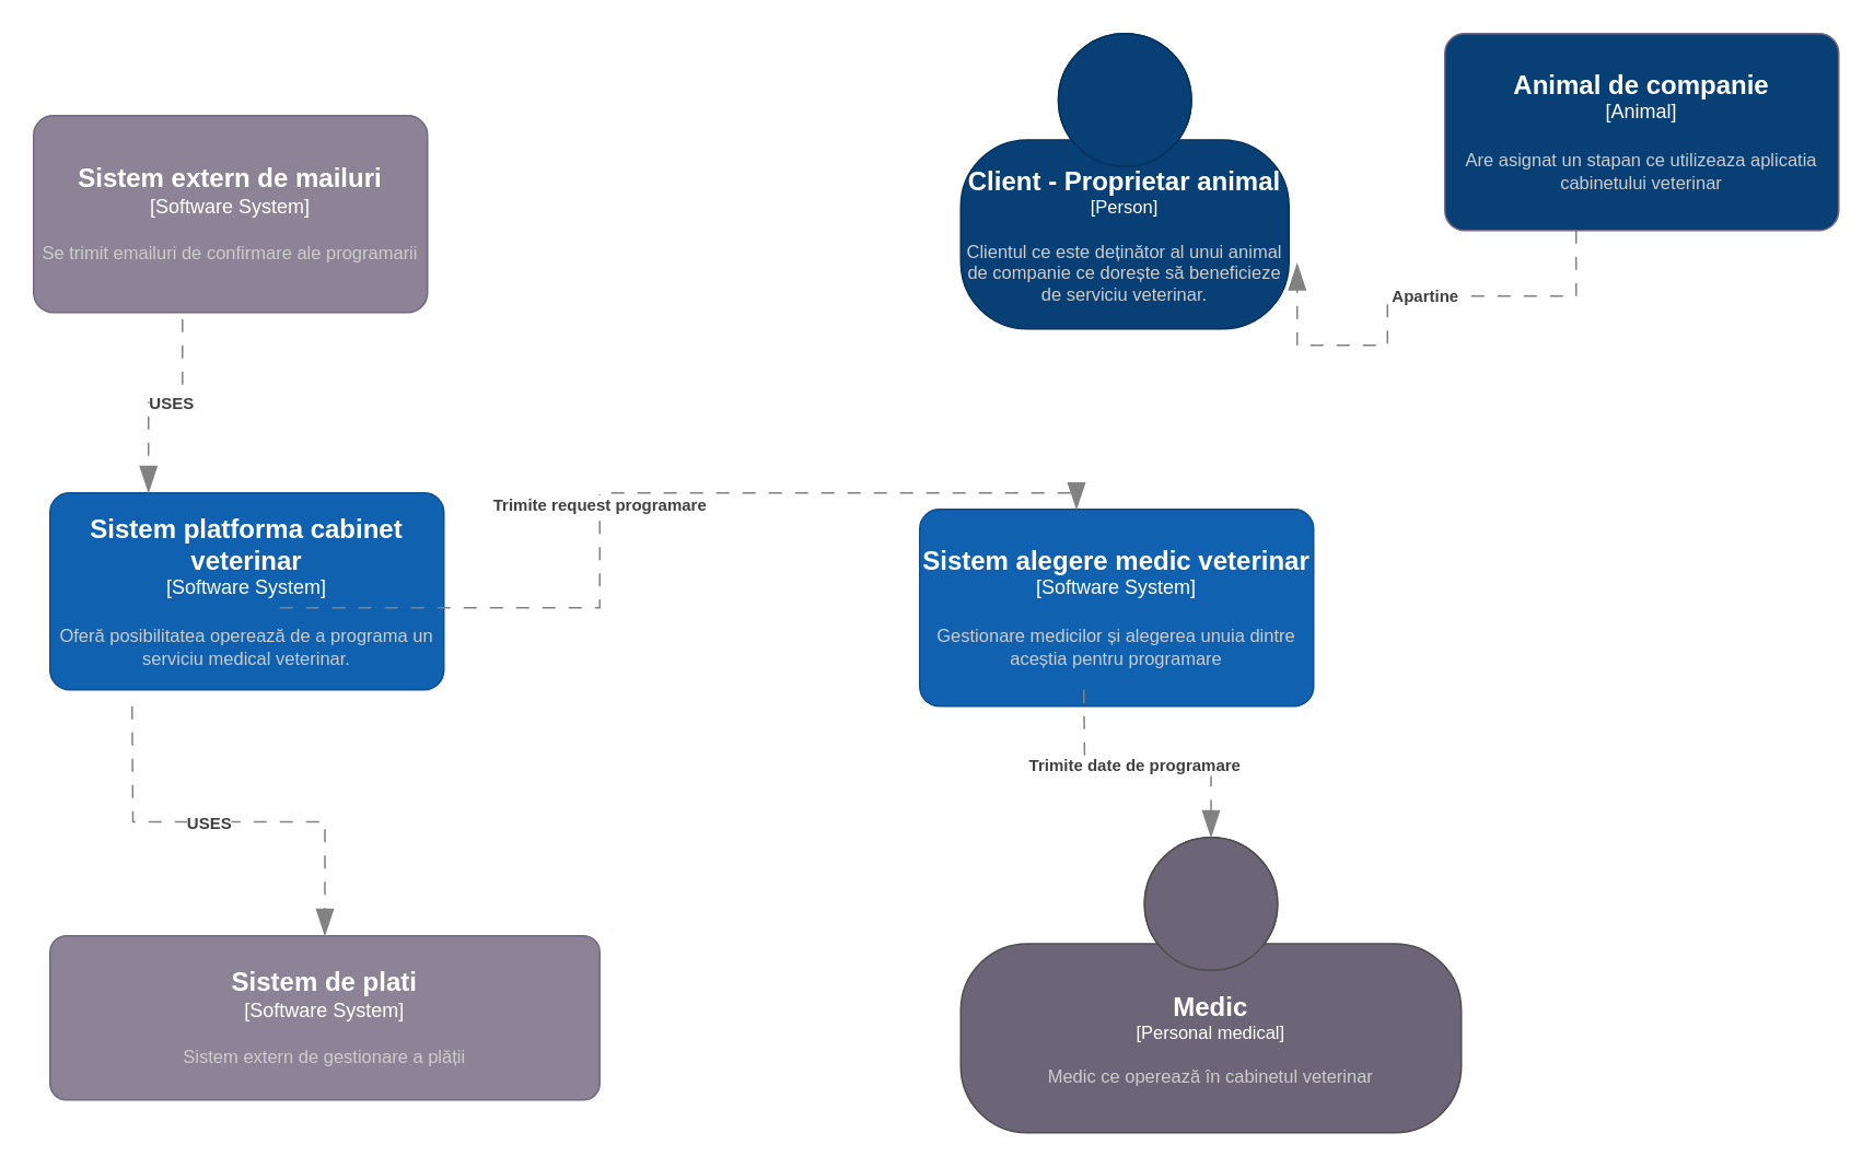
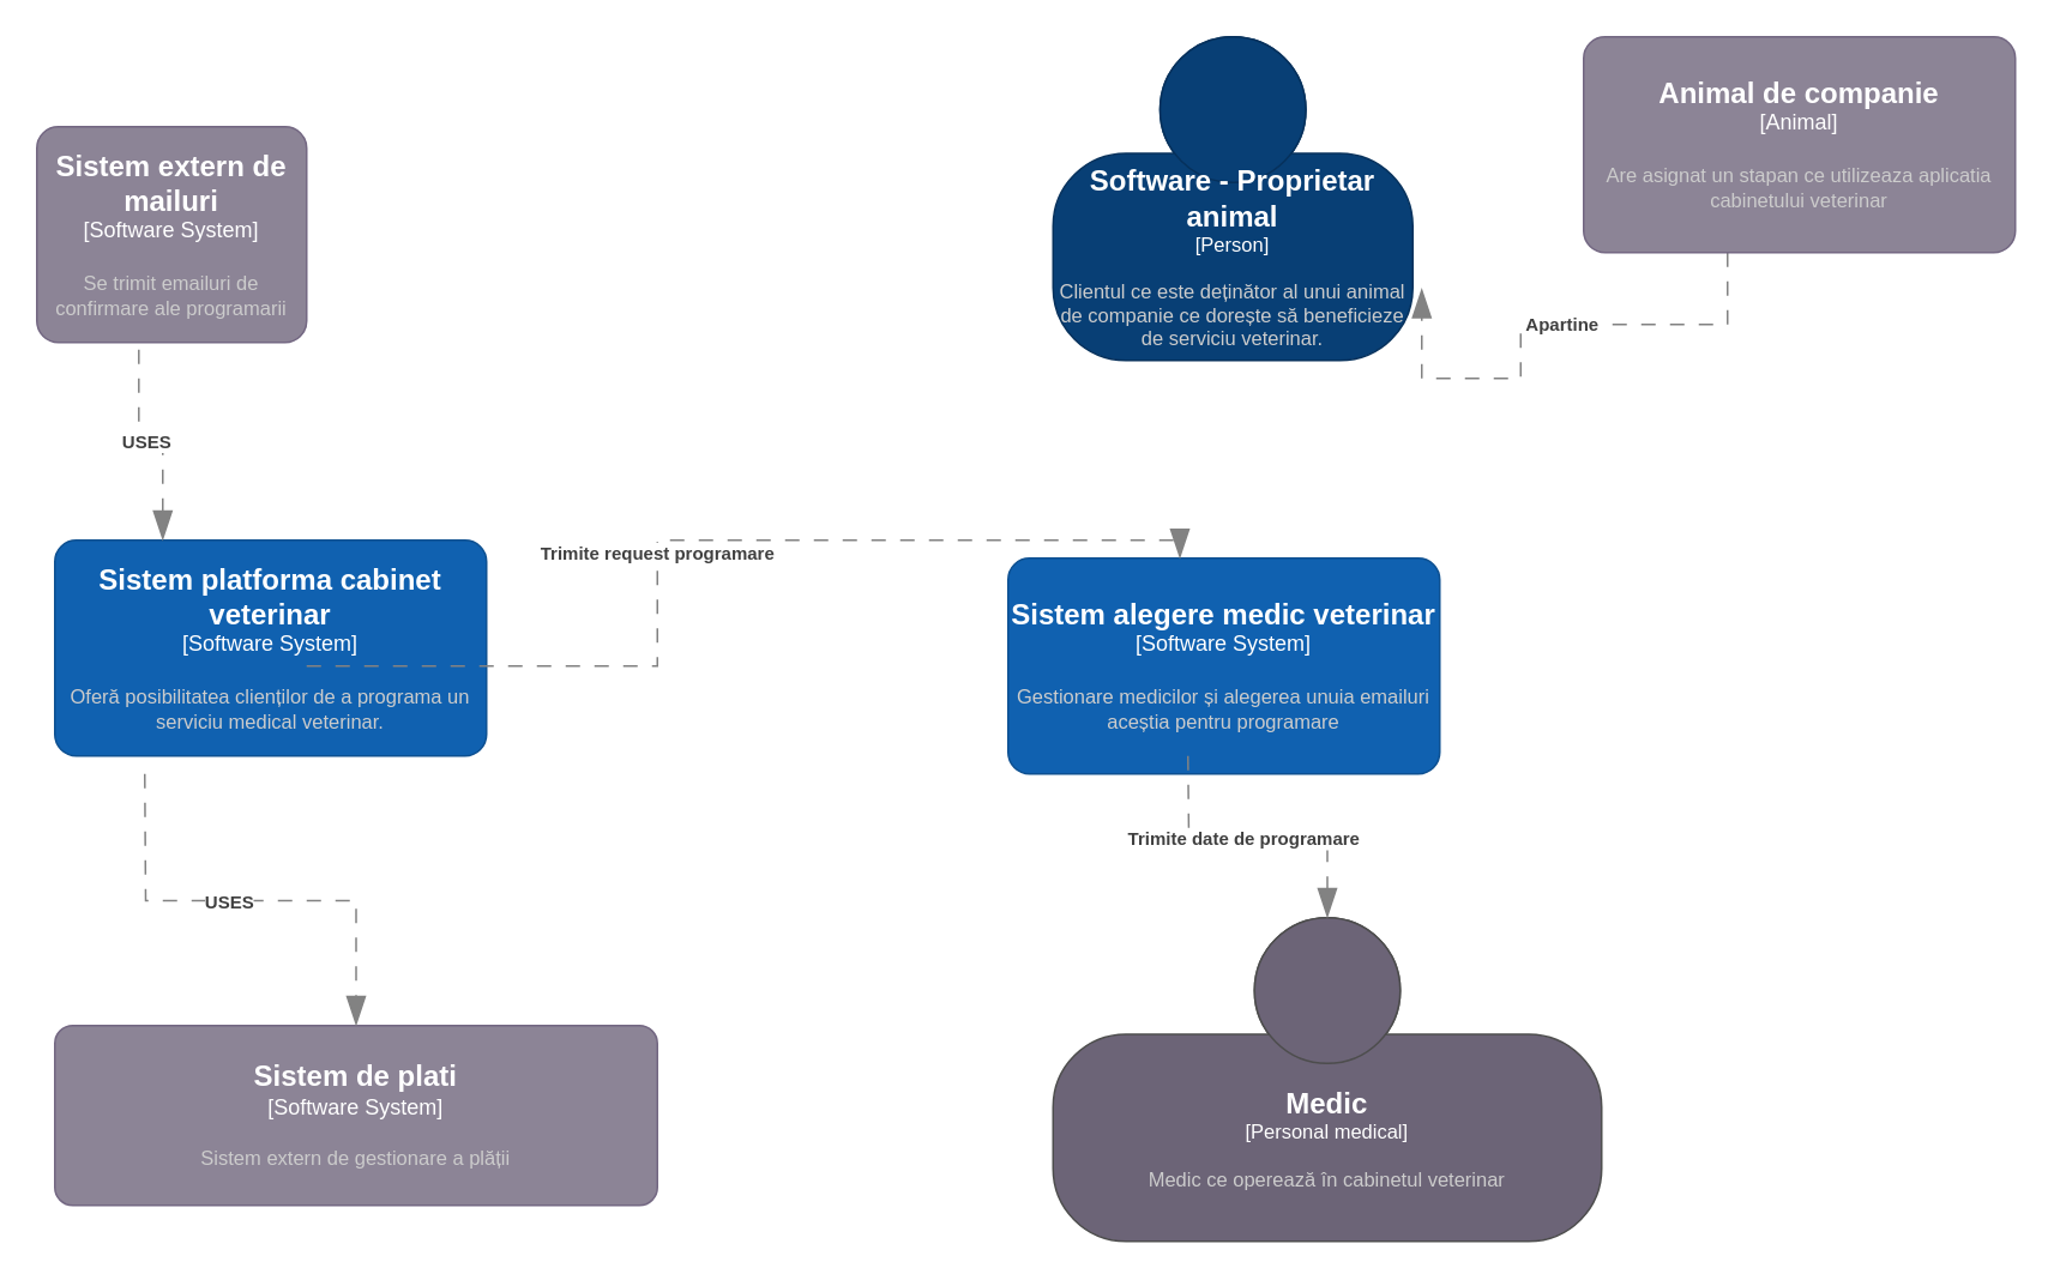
- <mxCell id="13" value="&lt;font style=&quot;font-size: 16px&quot;&gt;&lt;b&gt;Animal de companie&lt;/b&gt;&lt;/font&gt;&lt;div&gt;[Animal]&lt;/div&gt;&lt;br&gt;&lt;div&gt;&lt;font style=&quot;font-size: 11px&quot;&gt;&lt;font color=&quot;#cccccc&quot;&gt;Are asignat un stapan ce utilizeaza aplicatia cabinetului veterinar&lt;/font&gt;&lt;/div&gt;" style="rounded=1;whiteSpace=wrap;html=1;labelBackgroundColor=none;fillColor=#083f75;fontColor=#ffffff;align=center;arcSize=10;strokeColor=#736782;metaEdit=1;resizable=0;points=[[0.25,0,0],[0.5,0,0],[0.75,0,0],[1,0.25,0],[1,0.5,0],[1,0.75,0],[0.75,1,0],[0.5,1,0],[0.25,1,0],[0,0.75,0],[0,0.5,0],[0,0.25,0]];" vertex="1" parent="1"><mxGeometry x="880" y="20" width="240" height="120" as="geometry" /></mxCell>
+ <mxCell id="13" value="&lt;font style=&quot;font-size: 16px&quot;&gt;&lt;b&gt;Animal de companie&lt;/b&gt;&lt;/font&gt;&lt;div&gt;[Animal]&lt;/div&gt;&lt;br&gt;&lt;div&gt;&lt;font style=&quot;font-size: 11px&quot;&gt;&lt;font color=&quot;#cccccc&quot;&gt;Are asignat un stapan ce utilizeaza aplicatia cabinetului veterinar&lt;/font&gt;&lt;/div&gt;" style="rounded=1;whiteSpace=wrap;html=1;labelBackgroundColor=none;fillColor=#8C8496;fontColor=#ffffff;align=center;arcSize=10;strokeColor=#736782;metaEdit=1;resizable=0;points=[[0.25,0,0],[0.5,0,0],[0.75,0,0],[1,0.25,0],[1,0.5,0],[1,0.75,0],[0.75,1,0],[0.5,1,0],[0.25,1,0],[0,0.75,0],[0,0.5,0],[0,0.25,0]];" vertex="1" parent="1"><mxGeometry x="880" y="20" width="240" height="120" as="geometry" /></mxCell>
- <mxCell id="6" value="&lt;font style=&quot;font-size: 16px&quot;&gt;&lt;b&gt;Sistem extern de mailuri&lt;/b&gt;&lt;/font&gt;&lt;div&gt;[Software System]&lt;/div&gt;&lt;br&gt;&lt;div&gt;&lt;font style=&quot;font-size: 11px&quot;&gt;&lt;font color=&quot;#cccccc&quot;&gt;Se trimit emailuri de confirmare ale programarii&lt;/font&gt;&lt;/div&gt;" style="rounded=1;whiteSpace=wrap;html=1;labelBackgroundColor=none;fillColor=#8C8496;fontColor=#ffffff;align=center;arcSize=10;strokeColor=#736782;metaEdit=1;resizable=0;points=[[0.25,0,0],[0.5,0,0],[0.75,0,0],[1,0.25,0],[1,0.5,0],[1,0.75,0],[0.75,1,0],[0.5,1,0],[0.25,1,0],[0,0.75,0],[0,0.5,0],[0,0.25,0]];" vertex="1" parent="1"><mxGeometry x="20" y="70" width="240" height="120" as="geometry" /></mxCell>
+ <mxCell id="6" value="&lt;font style=&quot;font-size: 16px&quot;&gt;&lt;b&gt;Sistem extern de mailuri&lt;/b&gt;&lt;/font&gt;&lt;div&gt;[Software System]&lt;/div&gt;&lt;br&gt;&lt;div&gt;&lt;font style=&quot;font-size: 11px&quot;&gt;&lt;font color=&quot;#cccccc&quot;&gt;Se trimit emailuri de confirmare ale programarii&lt;/font&gt;&lt;/div&gt;" style="rounded=1;whiteSpace=wrap;html=1;labelBackgroundColor=none;fillColor=#8C8496;fontColor=#ffffff;align=center;arcSize=10;strokeColor=#736782;metaEdit=1;resizable=0;points=[[0.25,0,0],[0.5,0,0],[0.75,0,0],[1,0.25,0],[1,0.5,0],[1,0.75,0],[0.75,1,0],[0.5,1,0],[0.25,1,0],[0,0.75,0],[0,0.5,0],[0,0.25,0]];" vertex="1" parent="1"><mxGeometry x="20" y="70" width="150" height="120" as="geometry" /></mxCell>
- <mxCell id="2" value="&lt;font style=&quot;font-size: 16px&quot;&gt;&lt;b&gt;Client - Proprietar animal&lt;/b&gt;&lt;/font&gt;&lt;div&gt;[Person]&lt;/div&gt;&lt;br&gt;&lt;div&gt;&lt;font style=&quot;font-size: 11px&quot;&gt;&lt;font color=&quot;#cccccc&quot;&gt;Clientul ce este deținător al unui animal de companie ce dorește să beneficieze de serviciu veterinar.&lt;/font&gt;&lt;/div&gt;" style="html=1;fontSize=11;dashed=0;whiteSpace=wrap;fillColor=#083F75;strokeColor=#06315C;fontColor=#ffffff;shape=mxgraph.c4.person2;align=center;metaEdit=1;points=[[0.5,0,0],[1,0.5,0],[1,0.75,0],[0.75,1,0],[0.5,1,0],[0.25,1,0],[0,0.75,0],[0,0.5,0]];resizable=0;" vertex="1" parent="1"><mxGeometry x="585" y="20" width="200" height="180" as="geometry" /></mxCell>
+ <mxCell id="2" value="&lt;font style=&quot;font-size: 16px&quot;&gt;&lt;b&gt;Software - Proprietar animal&lt;/b&gt;&lt;/font&gt;&lt;div&gt;[Person]&lt;/div&gt;&lt;br&gt;&lt;div&gt;&lt;font style=&quot;font-size: 11px&quot;&gt;&lt;font color=&quot;#cccccc&quot;&gt;Clientul ce este deținător al unui animal de companie ce dorește să beneficieze de serviciu veterinar.&lt;/font&gt;&lt;/div&gt;" style="html=1;fontSize=11;dashed=0;whiteSpace=wrap;fillColor=#083F75;strokeColor=#06315C;fontColor=#ffffff;shape=mxgraph.c4.person2;align=center;metaEdit=1;points=[[0.5,0,0],[1,0.5,0],[1,0.75,0],[0.75,1,0],[0.5,1,0],[0.25,1,0],[0,0.75,0],[0,0.5,0]];resizable=0;" vertex="1" parent="1"><mxGeometry x="585" y="20" width="200" height="180" as="geometry" /></mxCell>
- <mxCell id="3" value="&lt;font style=&quot;font-size: 16px&quot;&gt;&lt;b&gt;Sistem platforma cabinet veterinar&lt;/b&gt;&lt;/font&gt;&lt;div&gt;[Software System]&lt;/div&gt;&lt;br&gt;&lt;div&gt;&lt;font style=&quot;font-size: 11px&quot;&gt;&lt;font color=&quot;#cccccc&quot;&gt;Oferă posibilitatea operează de a programa un serviciu medical veterinar.&lt;/font&gt;&lt;/div&gt;" style="rounded=1;whiteSpace=wrap;html=1;labelBackgroundColor=none;fillColor=#1061B0;fontColor=#ffffff;align=center;arcSize=10;strokeColor=#0D5091;metaEdit=1;resizable=0;points=[[0.25,0,0],[0.5,0,0],[0.75,0,0],[1,0.25,0],[1,0.5,0],[1,0.75,0],[0.75,1,0],[0.5,1,0],[0.25,1,0],[0,0.75,0],[0,0.5,0],[0,0.25,0]];" vertex="1" parent="1"><mxGeometry x="30" width="240" height="120" as="geometry" y="300" /></mxCell>
+ <mxCell id="3" value="&lt;font style=&quot;font-size: 16px&quot;&gt;&lt;b&gt;Sistem platforma cabinet veterinar&lt;/b&gt;&lt;/font&gt;&lt;div&gt;[Software System]&lt;/div&gt;&lt;br&gt;&lt;div&gt;&lt;font style=&quot;font-size: 11px&quot;&gt;&lt;font color=&quot;#cccccc&quot;&gt;Oferă posibilitatea clienților de a programa un serviciu medical veterinar.&lt;/font&gt;&lt;/div&gt;" style="rounded=1;whiteSpace=wrap;html=1;labelBackgroundColor=none;fillColor=#1061B0;fontColor=#ffffff;align=center;arcSize=10;strokeColor=#0D5091;metaEdit=1;resizable=0;points=[[0.25,0,0],[0.5,0,0],[0.75,0,0],[1,0.25,0],[1,0.5,0],[1,0.75,0],[0.75,1,0],[0.5,1,0],[0.25,1,0],[0,0.75,0],[0,0.5,0],[0,0.25,0]];" vertex="1" parent="1"><mxGeometry x="30" width="240" height="120" as="geometry" y="300" /></mxCell>
- <mxCell id="8" value="&lt;font style=&quot;font-size: 16px&quot;&gt;&lt;b&gt;Sistem alegere medic veterinar&lt;/b&gt;&lt;/font&gt;&lt;div&gt;[Software System]&lt;/div&gt;&lt;br&gt;&lt;div&gt;&lt;font style=&quot;font-size: 11px&quot;&gt;&lt;font color=&quot;#cccccc&quot;&gt;Gestionare medicilor și alegerea unuia dintre aceștia pentru programare&lt;/font&gt;&lt;/div&gt;" style="rounded=1;whiteSpace=wrap;html=1;labelBackgroundColor=none;fillColor=#1061B0;fontColor=#ffffff;align=center;arcSize=10;strokeColor=#0D5091;metaEdit=1;resizable=0;points=[[0.25,0,0],[0.5,0,0],[0.75,0,0],[1,0.25,0],[1,0.5,0],[1,0.75,0],[0.75,1,0],[0.5,1,0],[0.25,1,0],[0,0.75,0],[0,0.5,0],[0,0.25,0]];" vertex="1" parent="1"><mxGeometry x="560" y="310" width="240" height="120" as="geometry" /></mxCell>
+ <mxCell id="8" value="&lt;font style=&quot;font-size: 16px&quot;&gt;&lt;b&gt;Sistem alegere medic veterinar&lt;/b&gt;&lt;/font&gt;&lt;div&gt;[Software System]&lt;/div&gt;&lt;br&gt;&lt;div&gt;&lt;font style=&quot;font-size: 11px&quot;&gt;&lt;font color=&quot;#cccccc&quot;&gt;Gestionare medicilor și alegerea unuia emailuri aceștia pentru programare&lt;/font&gt;&lt;/div&gt;" style="rounded=1;whiteSpace=wrap;html=1;labelBackgroundColor=none;fillColor=#1061B0;fontColor=#ffffff;align=center;arcSize=10;strokeColor=#0D5091;metaEdit=1;resizable=0;points=[[0.25,0,0],[0.5,0,0],[0.75,0,0],[1,0.25,0],[1,0.5,0],[1,0.75,0],[0.75,1,0],[0.5,1,0],[0.25,1,0],[0,0.75,0],[0,0.5,0],[0,0.25,0]];" vertex="1" parent="1"><mxGeometry x="560" y="310" width="240" height="120" as="geometry" /></mxCell>
